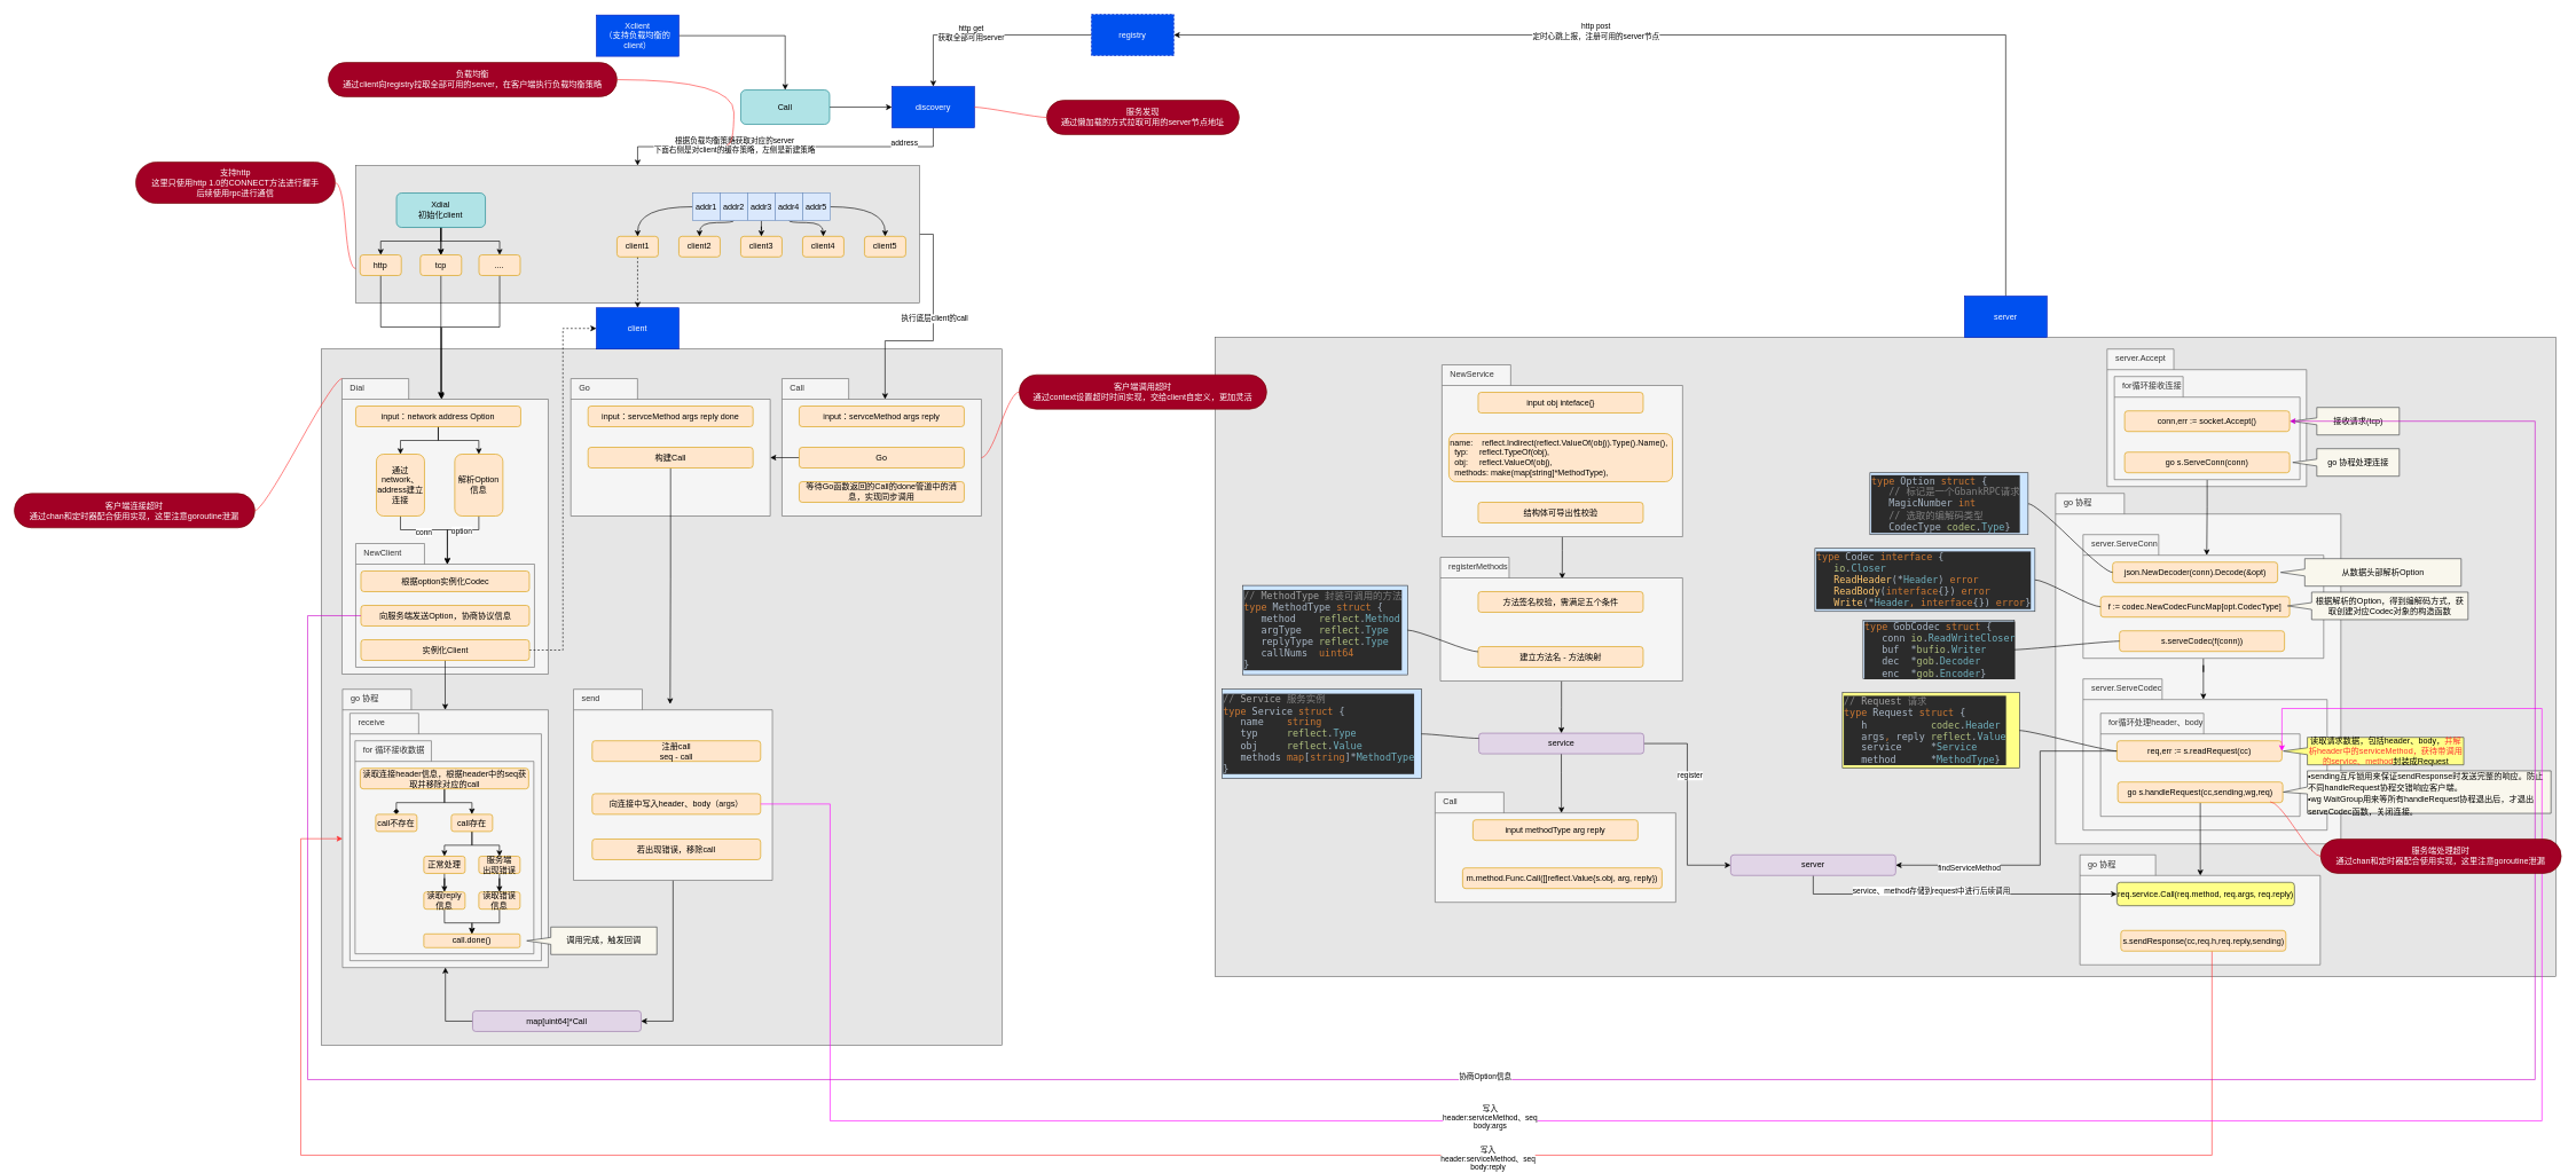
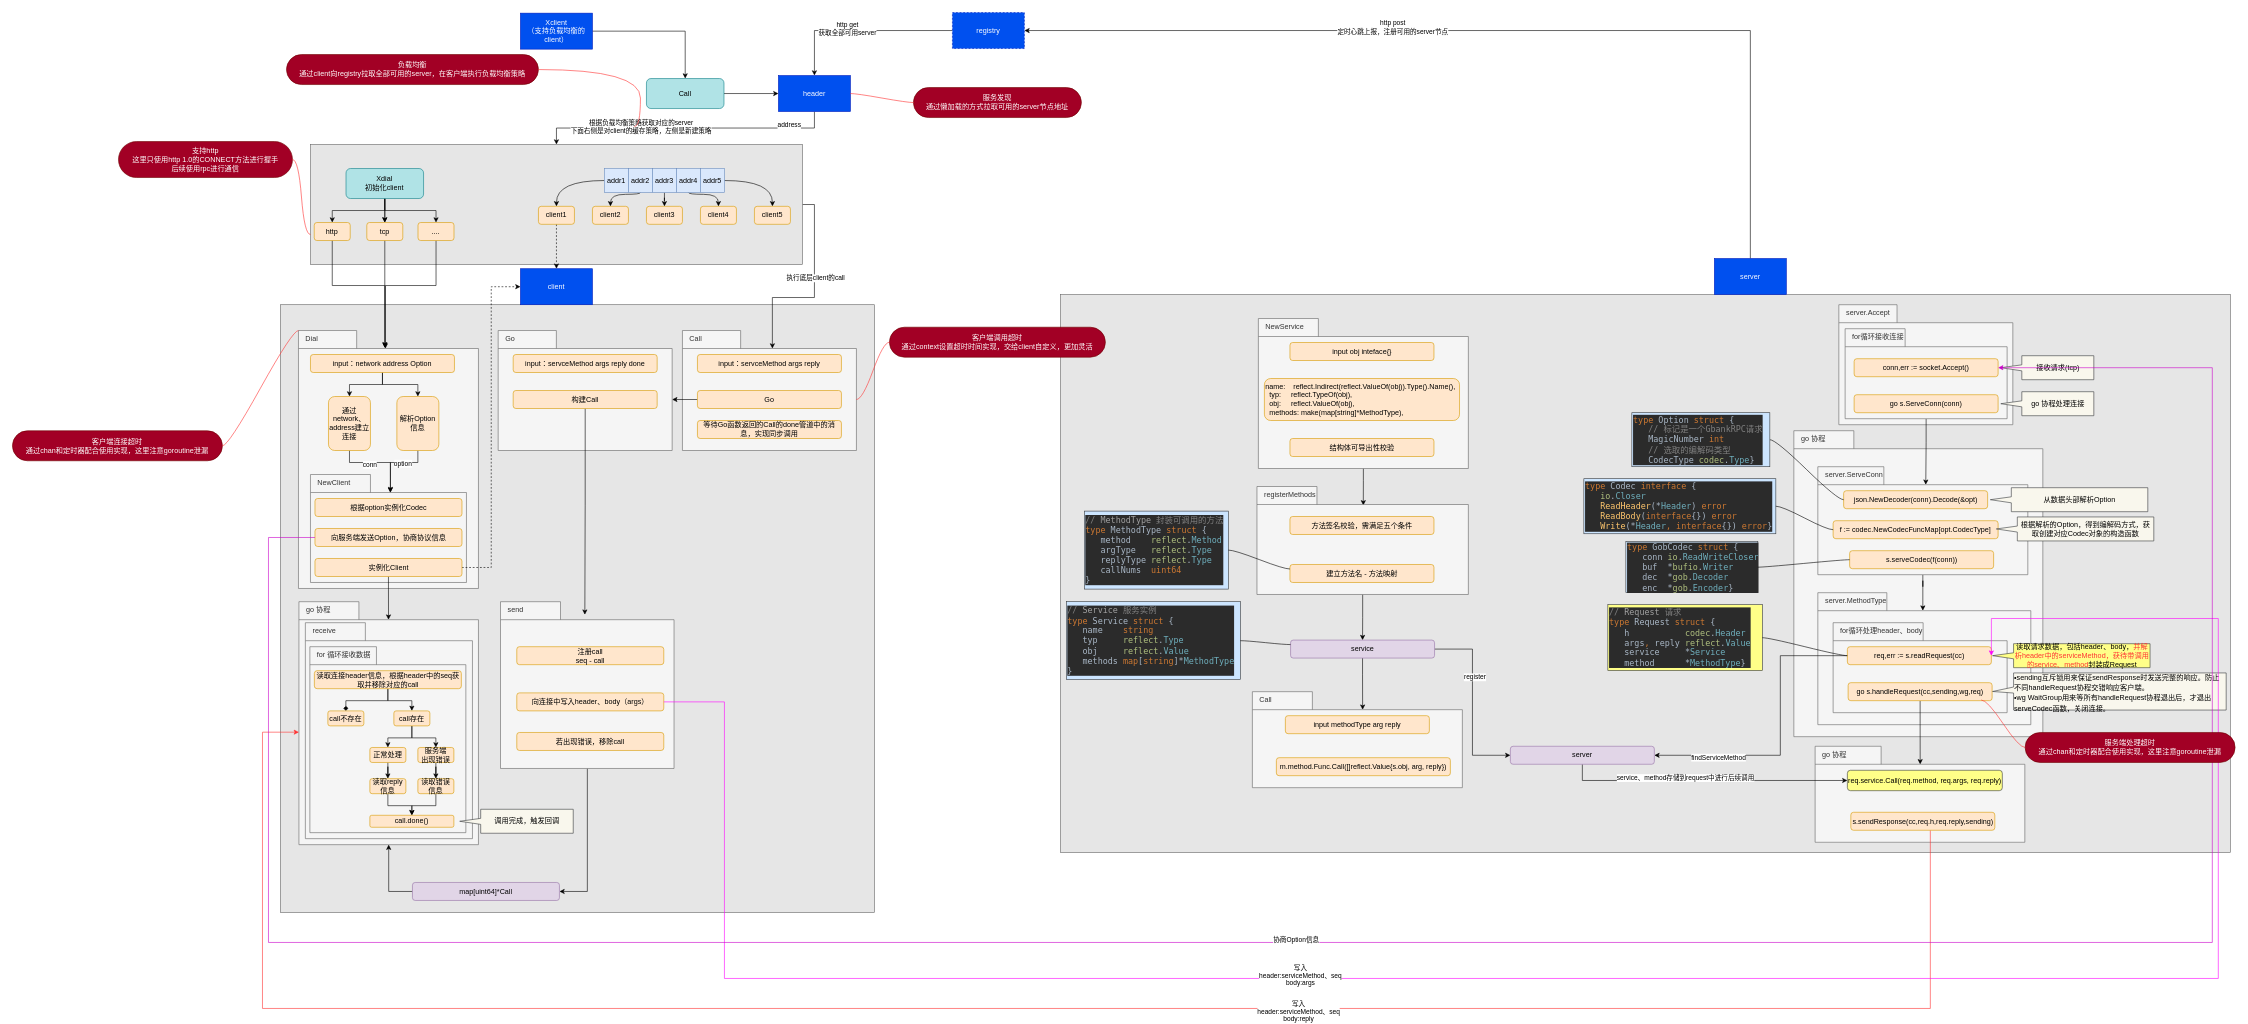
- <mxCell id="168" value="discovery" style="rounded=0;whiteSpace=wrap;html=1;fillColor=#0050ef;strokeColor=#001DBC;fontColor=#ffffff;" vertex="1" parent="1"><mxGeometry x="1297" y="125" width="120" height="60" as="geometry" /></mxCell>
+ <mxCell id="168" value="header" style="rounded=0;whiteSpace=wrap;html=1;fillColor=#0050ef;strokeColor=#001DBC;fontColor=#ffffff;" vertex="1" parent="1"><mxGeometry x="1297" y="125" width="120" height="60" as="geometry" /></mxCell>
- <mxCell id="97" value="server.ServeCodec" style="shape=folder;html=1;tabWidth=115;tabHeight=30;tabPosition=left;align=left;verticalAlign=top;spacingLeft=10;whiteSpace=wrap;fillColor=#f5f5f5;fontColor=#333333;strokeColor=#666666;" vertex="1" parent="1"><mxGeometry x="3029.5" y="987" width="355" height="220" as="geometry" /></mxCell>
+ <mxCell id="97" value="server.MethodType" style="shape=folder;html=1;tabWidth=115;tabHeight=30;tabPosition=left;align=left;verticalAlign=top;spacingLeft=10;whiteSpace=wrap;fillColor=#f5f5f5;fontColor=#333333;strokeColor=#666666;" vertex="1" parent="1"><mxGeometry x="3029.5" y="987" width="355" height="220" as="geometry" /></mxCell>
